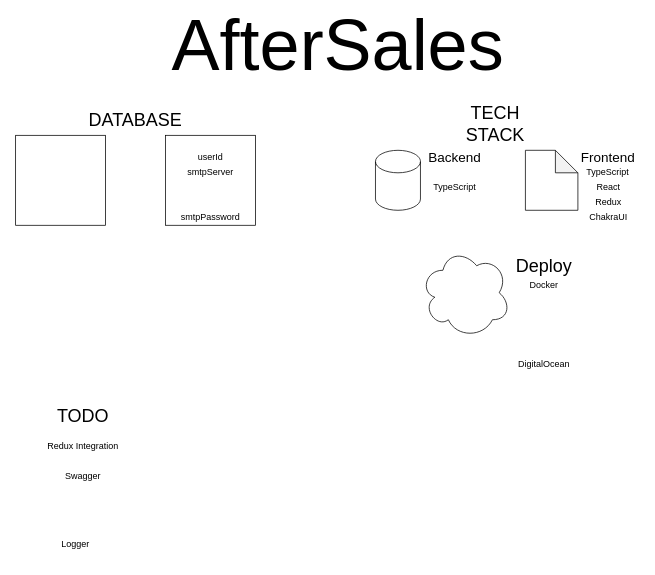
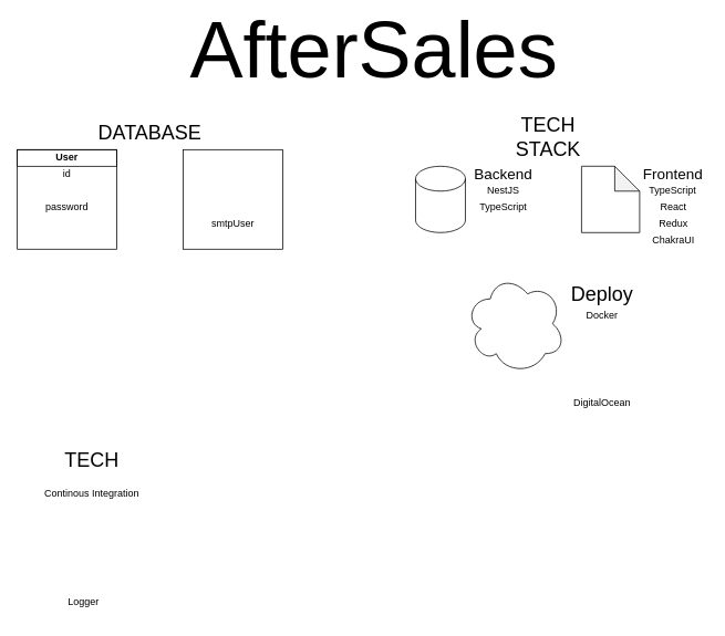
+ <mxCell id="5" value="User" style="text;html=1;fillColor=none;align=center;verticalAlign=middle;whiteSpace=wrap;rounded=0;fontStyle=1;strokeColor=#000000;" parent="3" vertex="1"><mxGeometry width="120" height="20" as="geometry" /></mxCell>
+ <mxCell id="7" value="id" style="text;html=1;strokeColor=none;fillColor=none;align=center;verticalAlign=middle;whiteSpace=wrap;rounded=0;" parent="3" vertex="1"><mxGeometry y="20" width="120" height="20" as="geometry" /></mxCell>
- <mxCell id="10" value="userId" style="text;html=1;strokeColor=none;fillColor=none;align=center;verticalAlign=middle;whiteSpace=wrap;rounded=0;" parent="8" vertex="1"><mxGeometry x="20" y="85" width="120" height="20" as="geometry" /></mxCell>
- <mxCell id="11" value="smtpServer" style="text;html=1;strokeColor=none;fillColor=none;align=center;verticalAlign=middle;whiteSpace=wrap;rounded=0;" parent="8" vertex="1"><mxGeometry x="20" y="105" width="120" height="20" as="geometry" /></mxCell>
+ <mxCell id="18" value="NestJS" style="text;html=1;strokeColor=none;fillColor=none;align=center;verticalAlign=middle;whiteSpace=wrap;rounded=0;fontSize=12;fontColor=#000000;" parent="17" vertex="1"><mxGeometry x="0.63" width="70" height="20" as="geometry" /></mxCell>
+ <mxCell id="6" value="password" style="text;html=1;strokeColor=none;fillColor=none;align=center;verticalAlign=middle;whiteSpace=wrap;rounded=0;" parent="3" vertex="1"><mxGeometry y="60" width="120" height="20" as="geometry" /></mxCell>
+ <mxCell id="12" value="smtpUser" style="text;html=1;strokeColor=none;fillColor=none;align=center;verticalAlign=middle;whiteSpace=wrap;rounded=0;" parent="8" vertex="1"><mxGeometry x="20" y="145" width="120" height="20" as="geometry" /></mxCell>
- <mxCell id="13" value="smtpPassword" style="text;html=1;strokeColor=none;fillColor=none;align=center;verticalAlign=middle;whiteSpace=wrap;rounded=0;" parent="8" vertex="1"><mxGeometry x="20" y="165" width="120" height="20" as="geometry" /></mxCell>
- <mxCell id="32" value="TODO" style="text;html=1;strokeColor=none;fillColor=none;align=center;verticalAlign=middle;whiteSpace=wrap;rounded=0;fontSize=24;fontColor=#000000;" parent="1" vertex="1"><mxGeometry x="40" y="515" width="140" height="80" as="geometry" /></mxCell>
+ <mxCell id="32" value="TECH" style="text;html=1;strokeColor=none;fillColor=none;align=center;verticalAlign=middle;whiteSpace=wrap;rounded=0;fontSize=24;fontColor=#000000;" parent="1" vertex="1"><mxGeometry x="40" y="515" width="140" height="80" as="geometry" /></mxCell>
- <mxCell id="33" value="Redux Integration" style="text;html=1;strokeColor=none;fillColor=none;align=center;verticalAlign=middle;whiteSpace=wrap;rounded=0;fontSize=12;fontColor=#000000;" parent="1" vertex="1"><mxGeometry x="50" y="575" width="120" height="40" as="geometry" /></mxCell>
+ <mxCell id="33" value="Continous Integration" style="text;html=1;strokeColor=none;fillColor=none;align=center;verticalAlign=middle;whiteSpace=wrap;rounded=0;fontSize=12;fontColor=#000000;" parent="1" vertex="1"><mxGeometry x="50" y="575" width="120" height="40" as="geometry" /></mxCell>
- <mxCell id="34" value="Swagger" style="text;html=1;strokeColor=none;fillColor=none;align=center;verticalAlign=middle;whiteSpace=wrap;rounded=0;fontSize=12;fontColor=#000000;" vertex="1" parent="1"><mxGeometry x="50" y="615" width="120" height="40" as="geometry" /></mxCell>
